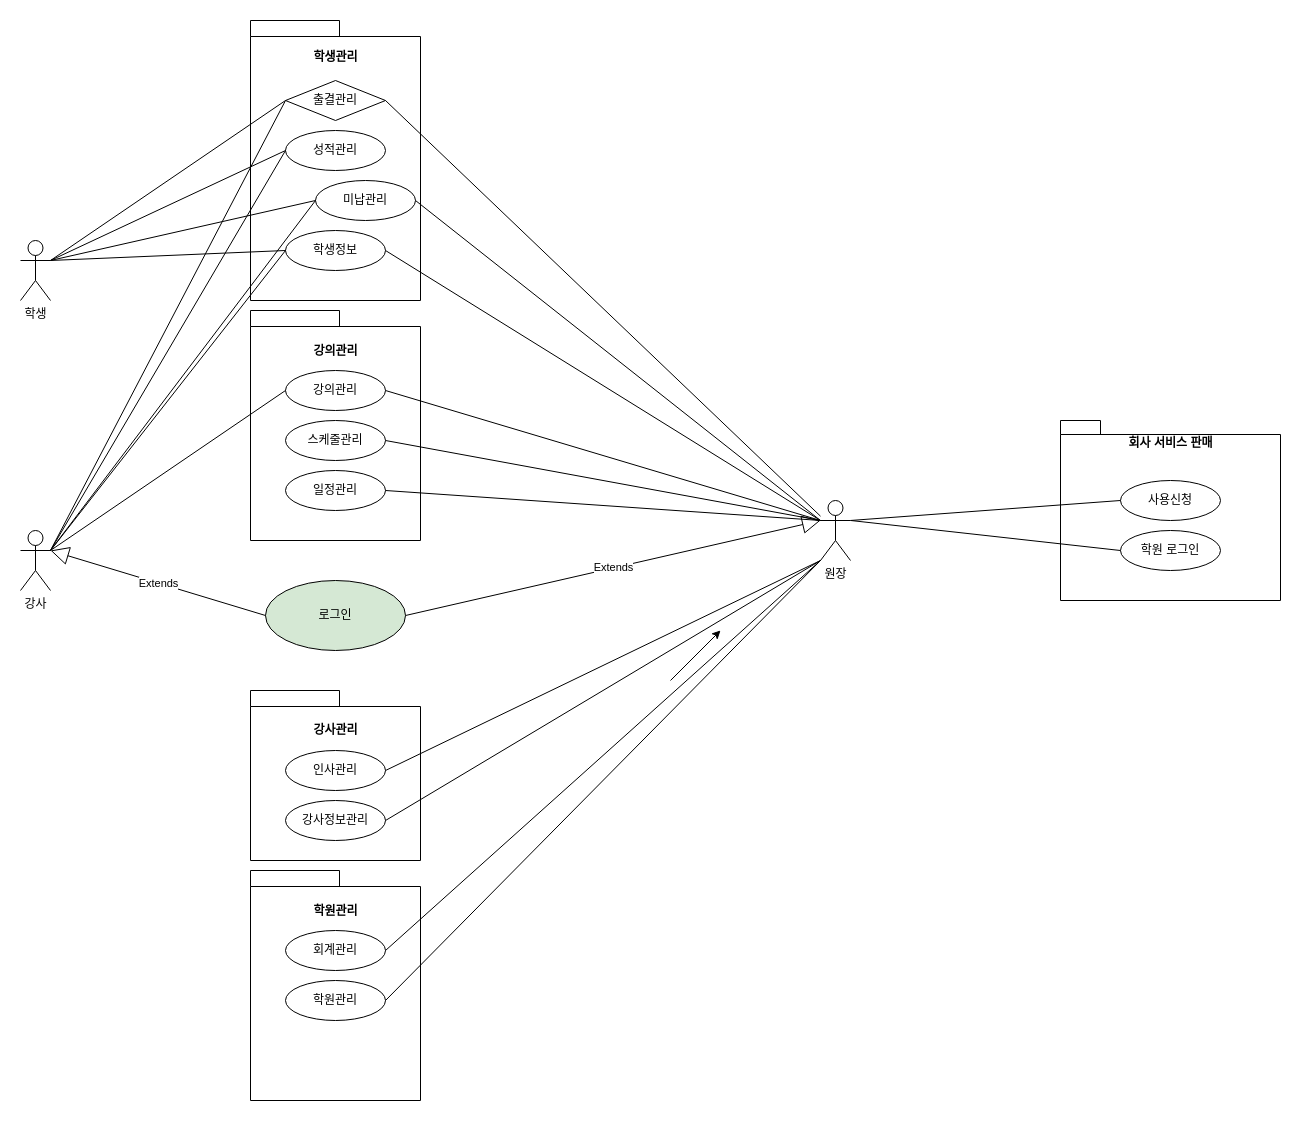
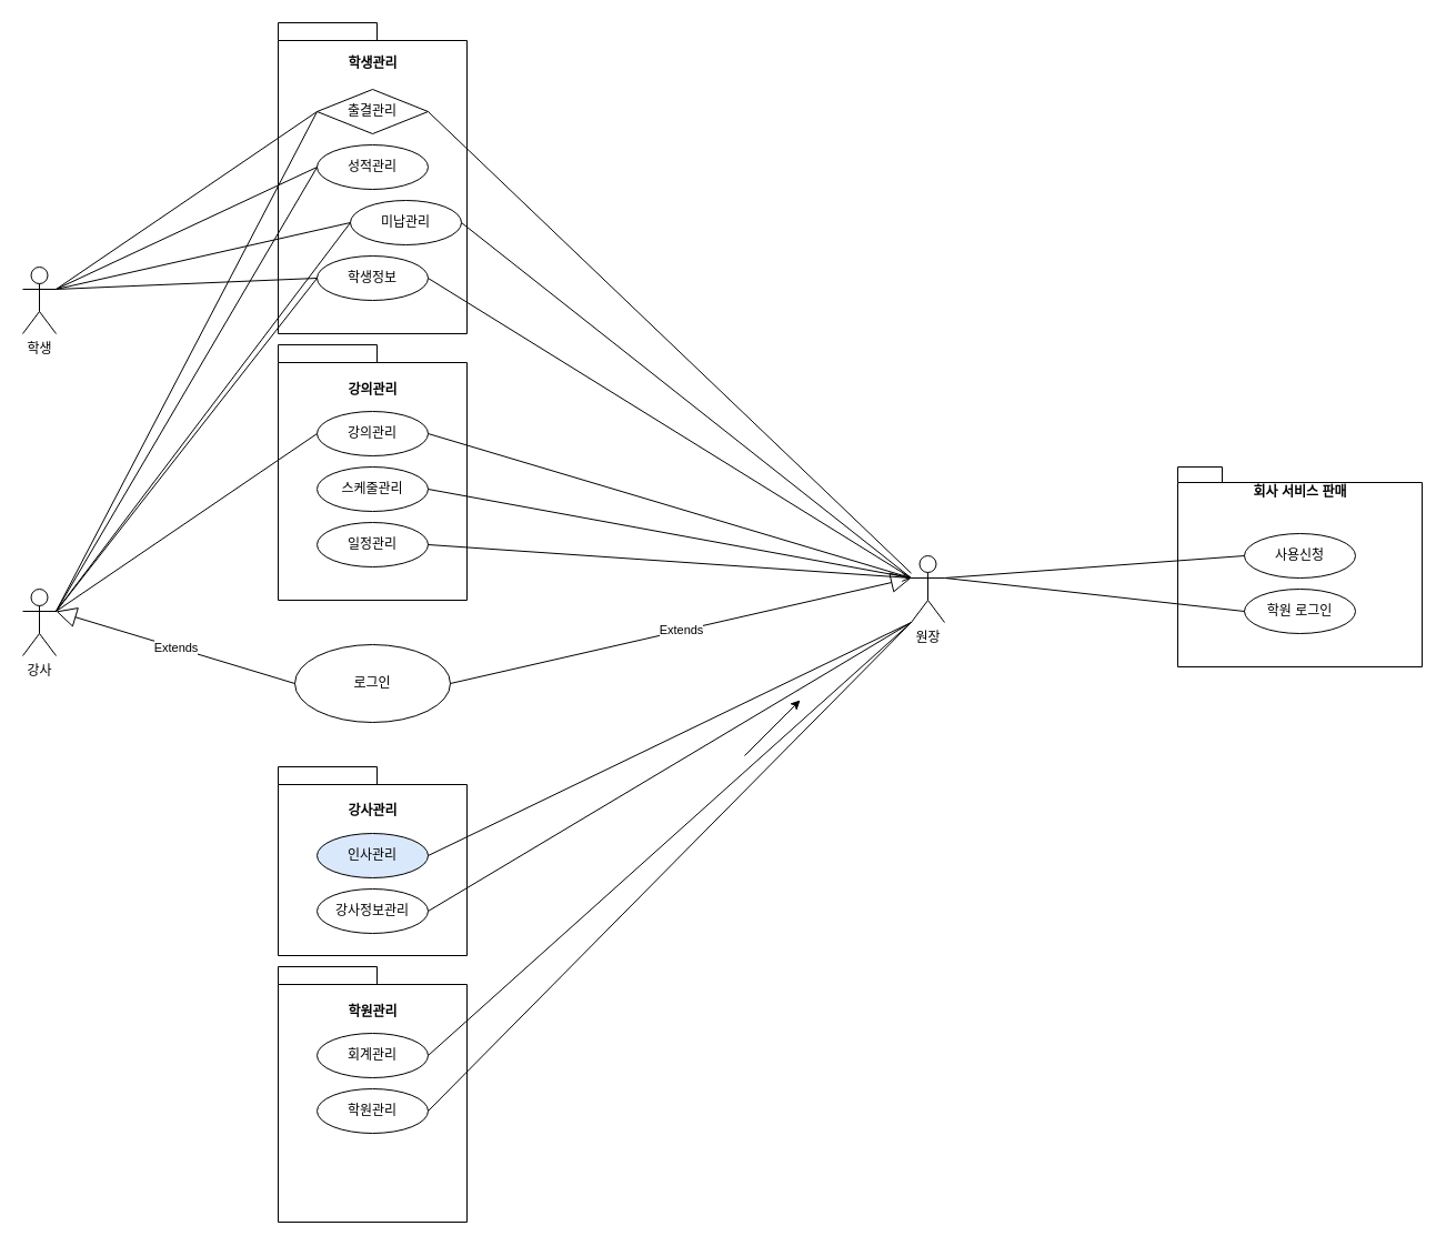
- <mxCell id="26" value="" style="endArrow=none;html=1;entryX=0;entryY=0.333;entryDx=0;entryDy=0;entryPerimeter=0;exitX=1;exitY=0.5;exitDx=0;exitDy=0;" edge="1" parent="1" source="10" target="3"><mxGeometry width="50" height="50" relative="1" as="geometry"><mxPoint x="410" y="540" as="sourcePoint" /><mxPoint x="460" y="490" as="targetPoint" /></mxGeometry></mxCell>
+ <mxCell id="26" value="" style="endArrow=open;html=1;entryX=0;entryY=0.333;entryDx=0;entryDy=0;entryPerimeter=0;exitX=1;exitY=0.5;exitDx=0;exitDy=0;" edge="1" parent="1" source="10" target="3"><mxGeometry width="50" height="50" relative="1" as="geometry"><mxPoint x="410" y="540" as="sourcePoint" /><mxPoint x="460" y="490" as="targetPoint" /></mxGeometry></mxCell>
- <mxCell id="42" value="로그인" style="ellipse;whiteSpace=wrap;html=1;fillColor=#d5e8d4;" vertex="1" parent="1"><mxGeometry x="265" y="580" width="140" height="70" as="geometry" /></mxCell>
+ <mxCell id="42" value="로그인" style="ellipse;whiteSpace=wrap;html=1;" vertex="1" parent="1"><mxGeometry x="265" y="580" width="140" height="70" as="geometry" /></mxCell>
- <mxCell id="19" value="인사관리" style="ellipse;whiteSpace=wrap;html=1;" vertex="1" parent="1"><mxGeometry x="285" y="750" width="100" height="40" as="geometry" /></mxCell>
+ <mxCell id="19" value="인사관리" style="ellipse;whiteSpace=wrap;html=1;fillColor=#dae8fc;" vertex="1" parent="1"><mxGeometry x="285" y="750" width="100" height="40" as="geometry" /></mxCell>
